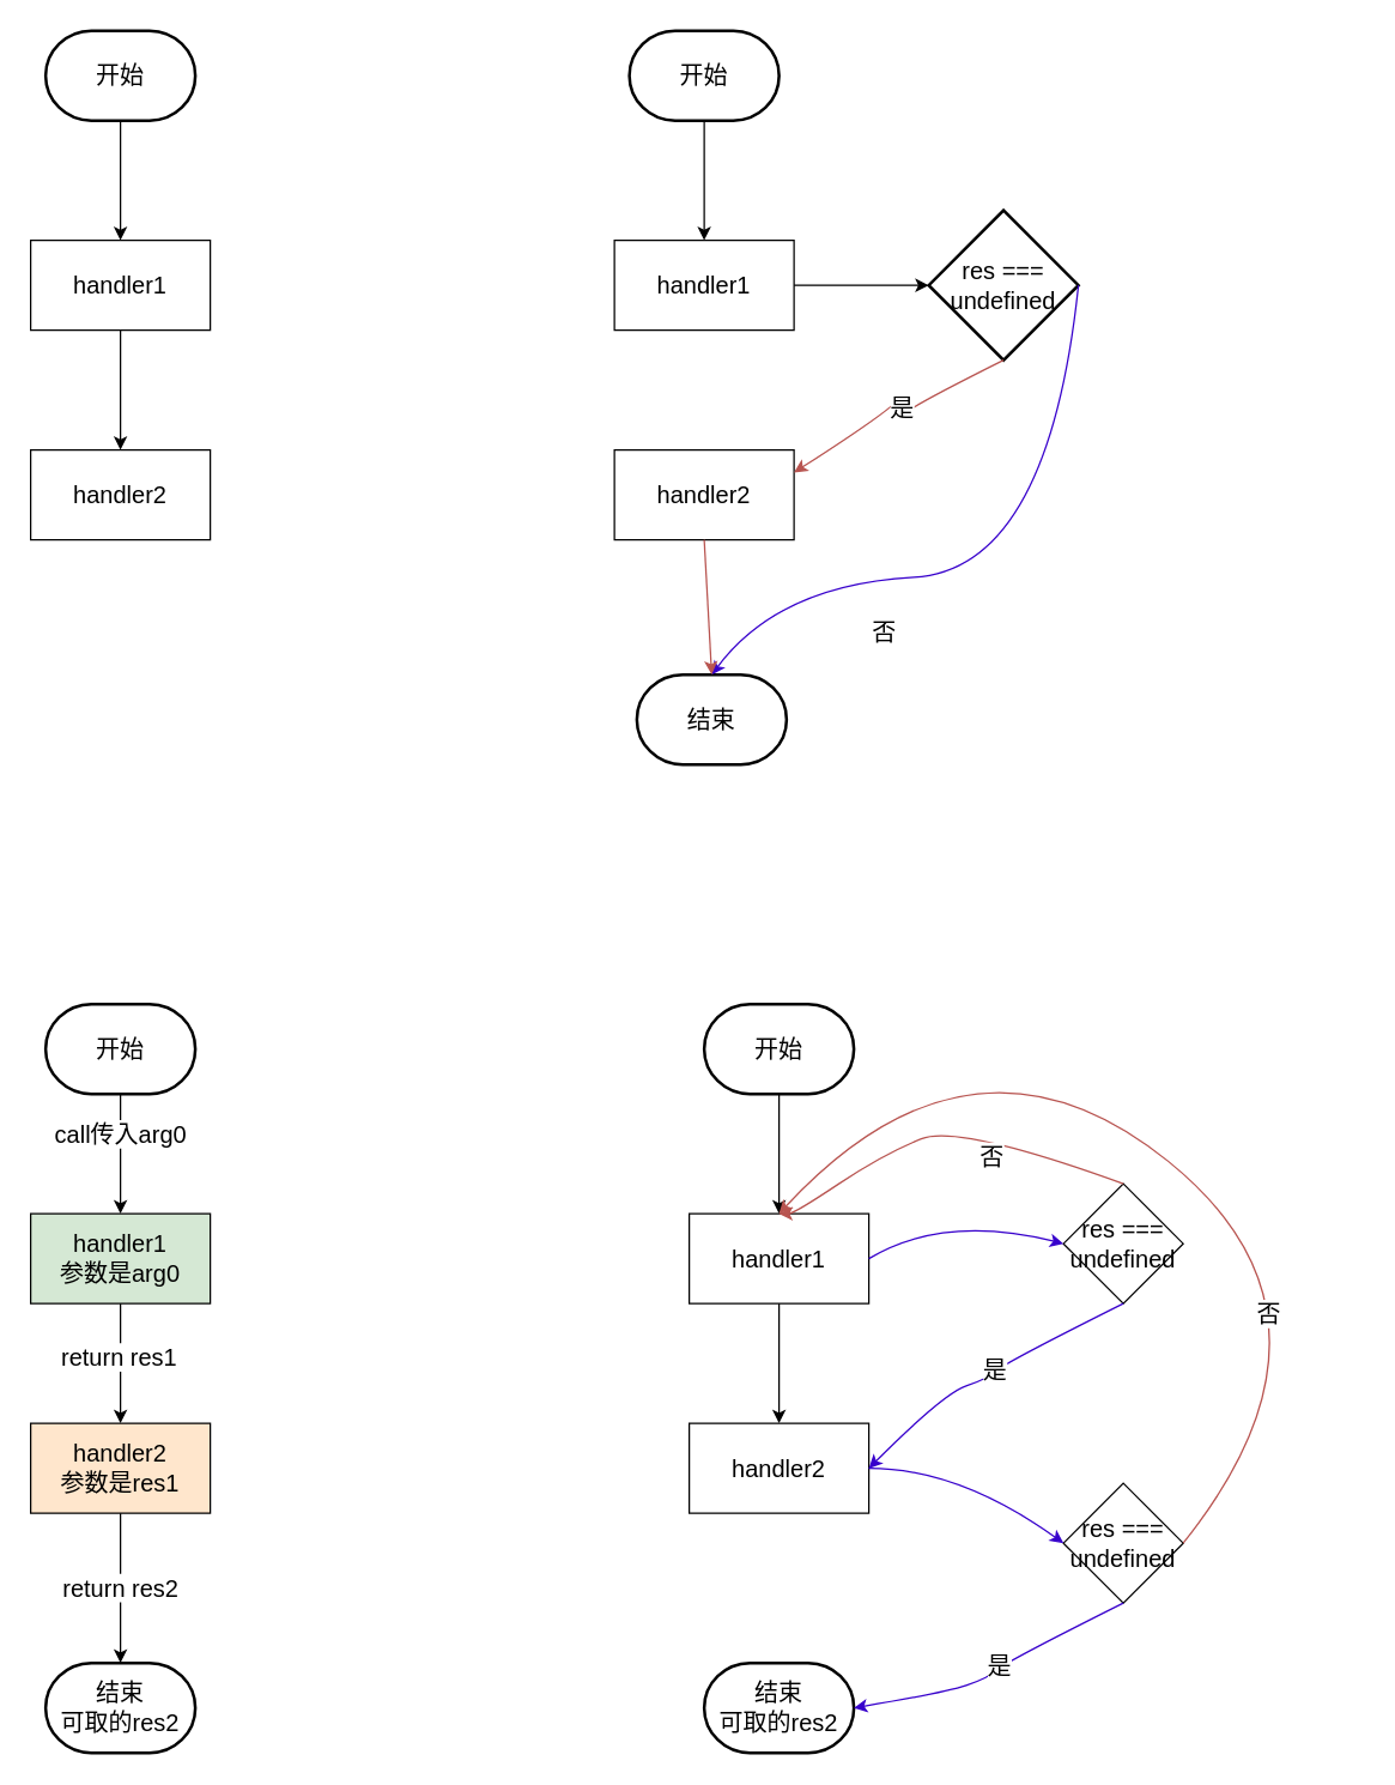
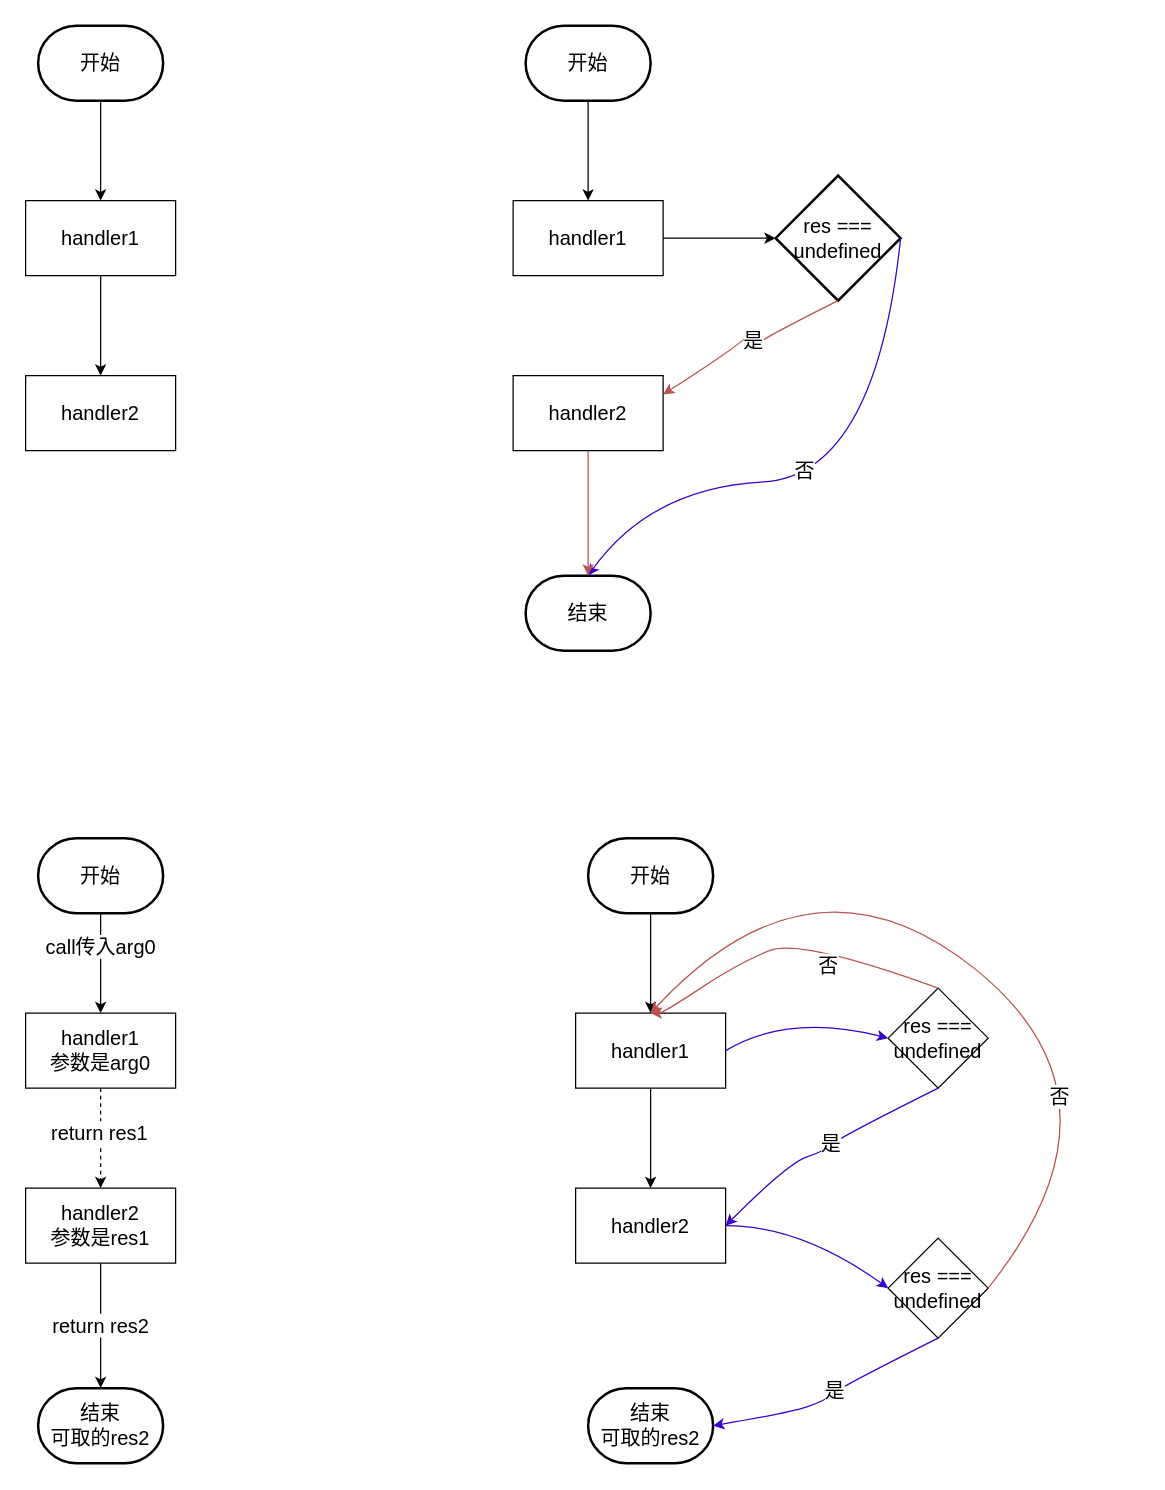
- <mxCell id="13" value="结束" style="strokeWidth=2;html=1;shape=mxgraph.flowchart.terminator;whiteSpace=wrap;rounded=0;sketch=0;fontSize=16;" vertex="1" parent="1"><mxGeometry x="425" y="450" width="100" height="60" as="geometry" /></mxCell>
+ <mxCell id="13" value="结束" style="strokeWidth=2;html=1;shape=mxgraph.flowchart.terminator;whiteSpace=wrap;rounded=0;sketch=0;fontSize=16;" vertex="1" parent="1"><mxGeometry x="420" y="460" width="100" height="60" as="geometry" /></mxCell>
- <mxCell id="20" value="handler1&lt;br&gt;参数是arg0" style="rounded=0;whiteSpace=wrap;html=1;sketch=0;fontSize=16;fillColor=#d5e8d4;" vertex="1" parent="1"><mxGeometry x="20" y="810" width="120" height="60" as="geometry" /></mxCell>
+ <mxCell id="20" value="handler1&lt;br&gt;参数是arg0" style="rounded=0;whiteSpace=wrap;html=1;sketch=0;fontSize=16;" vertex="1" parent="1"><mxGeometry x="20" y="810" width="120" height="60" as="geometry" /></mxCell>
- <mxCell id="25" value="" style="endArrow=classic;html=1;fontSize=16;exitX=0.5;exitY=1;exitDx=0;exitDy=0;" edge="1" parent="1" source="20" target="21"><mxGeometry width="50" height="50" relative="1" as="geometry"><mxPoint x="310" y="990" as="sourcePoint" /><mxPoint x="360" y="940" as="targetPoint" /></mxGeometry></mxCell>
+ <mxCell id="25" value="" style="endArrow=classic;html=1;fontSize=16;exitX=0.5;exitY=1;exitDx=0;exitDy=0;dashed=1;" edge="1" parent="1" source="20" target="21"><mxGeometry width="50" height="50" relative="1" as="geometry"><mxPoint x="310" y="990" as="sourcePoint" /><mxPoint x="360" y="940" as="targetPoint" /></mxGeometry></mxCell>
- <mxCell id="21" value="handler2&lt;br&gt;参数是res1" style="rounded=0;whiteSpace=wrap;html=1;sketch=0;fontSize=16;fillColor=#ffe6cc;" vertex="1" parent="1"><mxGeometry x="20" y="950" width="120" height="60" as="geometry" /></mxCell>
+ <mxCell id="21" value="handler2&lt;br&gt;参数是res1" style="rounded=0;whiteSpace=wrap;html=1;sketch=0;fontSize=16;" vertex="1" parent="1"><mxGeometry x="20" y="950" width="120" height="60" as="geometry" /></mxCell>
